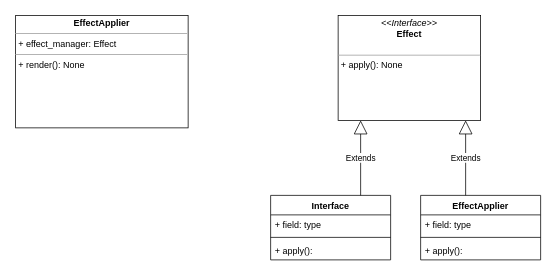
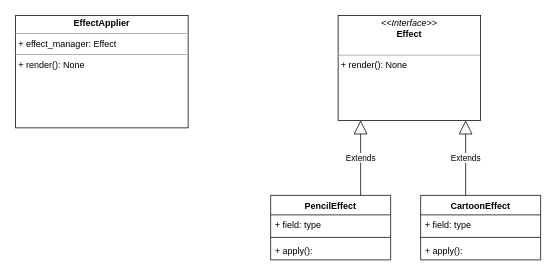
- <mxCell id="10" value="&lt;p style=&quot;margin:0px;margin-top:4px;text-align:center;&quot;&gt;&lt;i&gt;&amp;lt;&amp;lt;Interface&amp;gt;&amp;gt;&lt;/i&gt;&lt;br&gt;&lt;b&gt;Effect&lt;/b&gt;&lt;/p&gt;&lt;p style=&quot;margin:0px;margin-left:4px;&quot;&gt;&lt;br&gt;&lt;/p&gt;&lt;hr size=&quot;1&quot;&gt;&lt;p style=&quot;margin:0px;margin-left:4px;&quot;&gt;+ apply(): None&lt;br&gt;&lt;/p&gt;" style="verticalAlign=top;align=left;overflow=fill;fontSize=12;fontFamily=Helvetica;html=1;whiteSpace=wrap;" vertex="1" parent="1"><mxGeometry x="450" y="20" width="190" height="140" as="geometry" /></mxCell>
+ <mxCell id="10" value="&lt;p style=&quot;margin:0px;margin-top:4px;text-align:center;&quot;&gt;&lt;i&gt;&amp;lt;&amp;lt;Interface&amp;gt;&amp;gt;&lt;/i&gt;&lt;br&gt;&lt;b&gt;Effect&lt;/b&gt;&lt;/p&gt;&lt;p style=&quot;margin:0px;margin-left:4px;&quot;&gt;&lt;br&gt;&lt;/p&gt;&lt;hr size=&quot;1&quot;&gt;&lt;p style=&quot;margin:0px;margin-left:4px;&quot;&gt;+ render(): None&lt;br&gt;&lt;/p&gt;" style="verticalAlign=top;align=left;overflow=fill;fontSize=12;fontFamily=Helvetica;html=1;whiteSpace=wrap;" vertex="1" parent="1"><mxGeometry x="450" y="20" width="190" height="140" as="geometry" /></mxCell>
- <mxCell id="6" value="Interface" style="swimlane;fontStyle=1;align=center;verticalAlign=top;childLayout=stackLayout;horizontal=1;startSize=26;horizontalStack=0;resizeParent=1;resizeParentMax=0;resizeLast=0;collapsible=1;marginBottom=0;whiteSpace=wrap;html=1;" vertex="1" parent="1"><mxGeometry x="360" y="260" width="160" height="86" as="geometry" /></mxCell>
+ <mxCell id="6" value="PencilEffect" style="swimlane;fontStyle=1;align=center;verticalAlign=top;childLayout=stackLayout;horizontal=1;startSize=26;horizontalStack=0;resizeParent=1;resizeParentMax=0;resizeLast=0;collapsible=1;marginBottom=0;whiteSpace=wrap;html=1;" vertex="1" parent="1"><mxGeometry x="360" y="260" width="160" height="86" as="geometry" /></mxCell>
- <mxCell id="2" value="EffectApplier" style="swimlane;fontStyle=1;align=center;verticalAlign=top;childLayout=stackLayout;horizontal=1;startSize=26;horizontalStack=0;resizeParent=1;resizeParentMax=0;resizeLast=0;collapsible=1;marginBottom=0;whiteSpace=wrap;html=1;" vertex="1" parent="1"><mxGeometry x="560" y="260" width="160" height="86" as="geometry" /></mxCell>
+ <mxCell id="2" value="CartoonEffect" style="swimlane;fontStyle=1;align=center;verticalAlign=top;childLayout=stackLayout;horizontal=1;startSize=26;horizontalStack=0;resizeParent=1;resizeParentMax=0;resizeLast=0;collapsible=1;marginBottom=0;whiteSpace=wrap;html=1;" vertex="1" parent="1"><mxGeometry x="560" y="260" width="160" height="86" as="geometry" /></mxCell>
